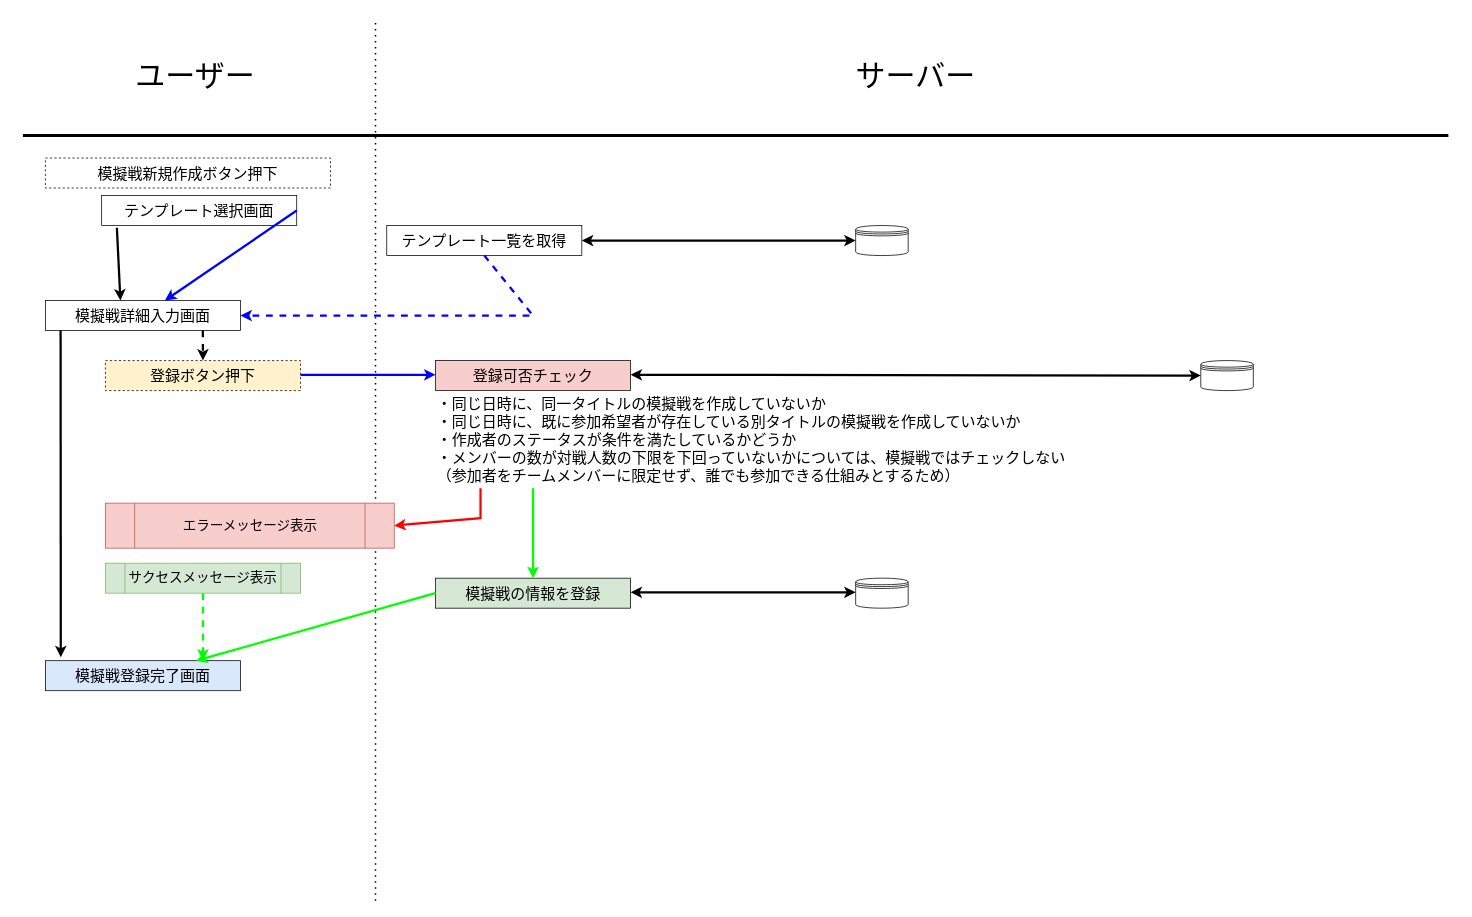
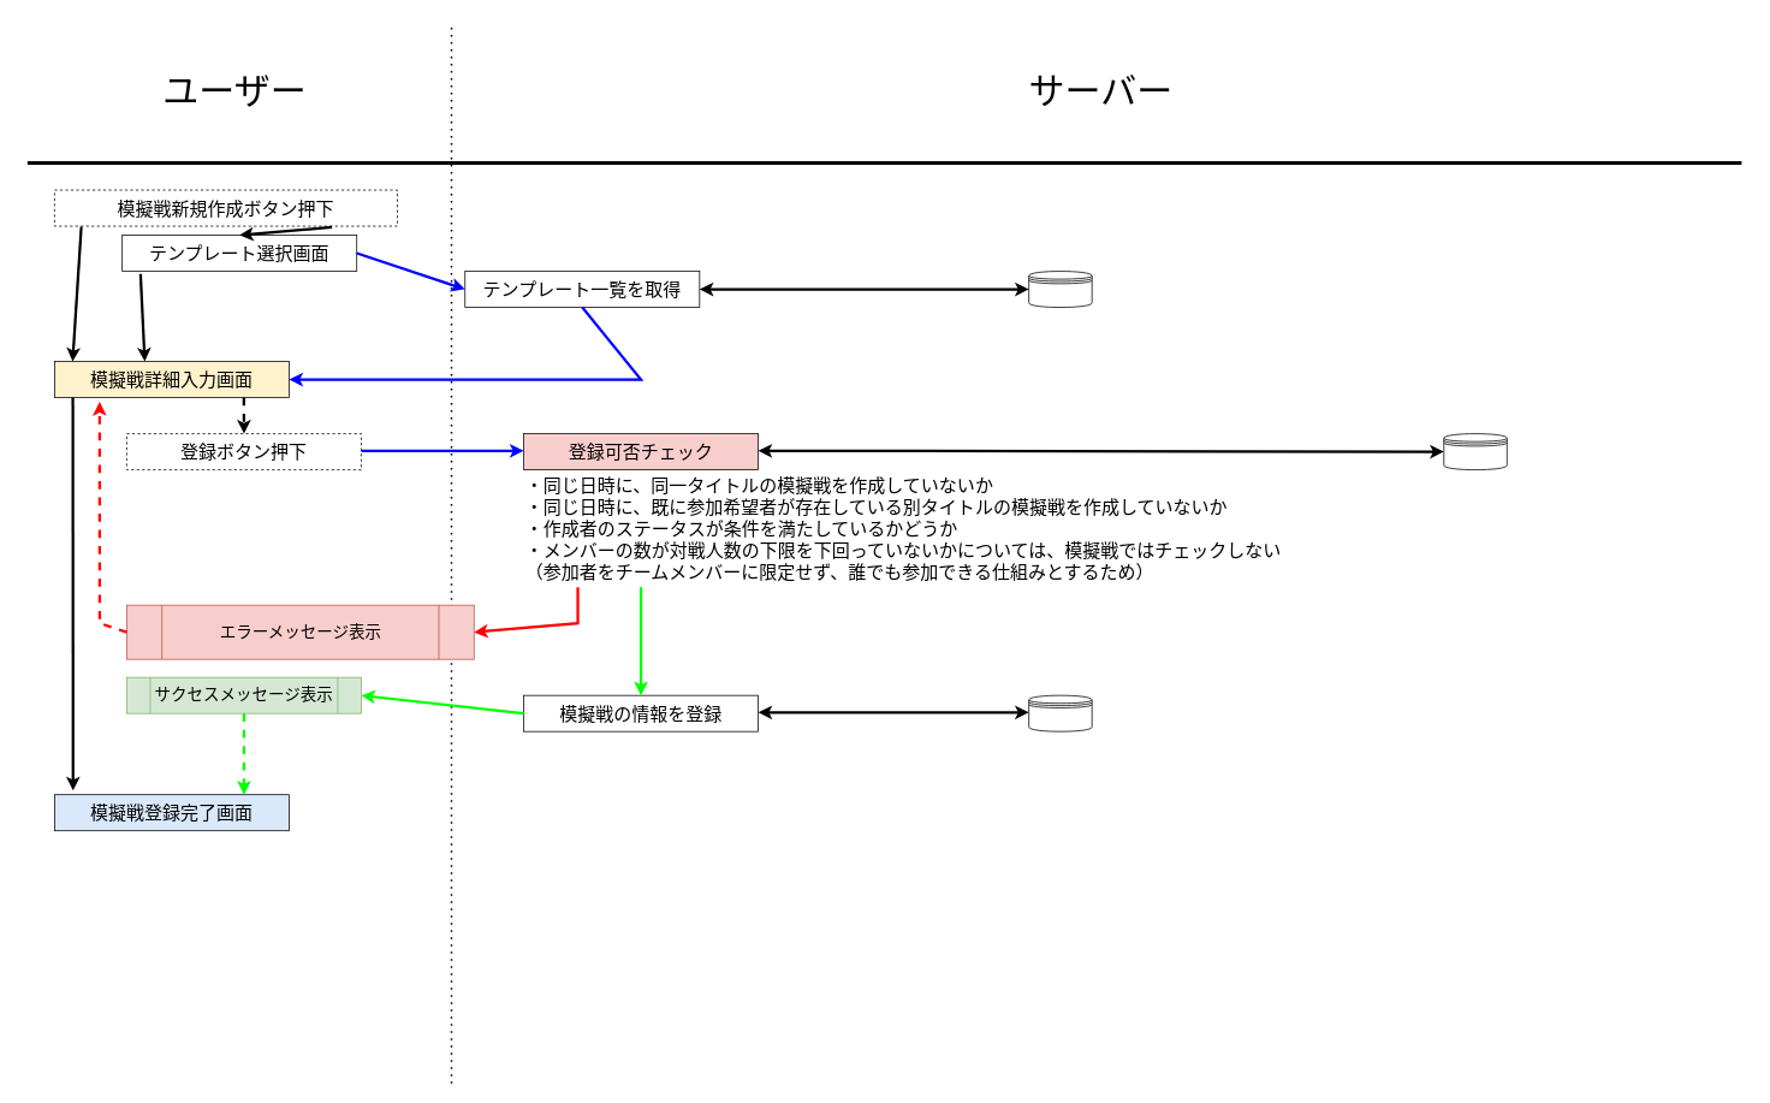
+ <mxCell id="8" value="" style="endArrow=classic;html=1;rounded=0;fontSize=20;strokeColor=#000000;strokeWidth=3;entryX=0.5;entryY=0;entryDx=0;entryDy=0;exitX=0.809;exitY=1.029;exitDx=0;exitDy=0;exitPerimeter=0;" parent="1" source="6" target="7" edge="1"><mxGeometry width="50" height="50" relative="1" as="geometry"><mxPoint x="350" y="210" as="sourcePoint" /><mxPoint x="570" y="310" as="targetPoint" /></mxGeometry></mxCell>
+ <mxCell id="10" value="" style="endArrow=classic;html=1;rounded=0;fontSize=20;strokeColor=#000000;strokeWidth=3;entryX=0.077;entryY=0;entryDx=0;entryDy=0;entryPerimeter=0;exitX=0.078;exitY=1.014;exitDx=0;exitDy=0;exitPerimeter=0;" parent="1" source="6" target="9" edge="1"><mxGeometry width="50" height="50" relative="1" as="geometry"><mxPoint x="400" y="250" as="sourcePoint" /><mxPoint x="560" y="440" as="targetPoint" /></mxGeometry></mxCell>
- <mxCell id="13" value="" style="endArrow=classic;html=1;rounded=0;fontSize=15;strokeColor=#0000FF;strokeWidth=3;exitX=1;exitY=0.5;exitDx=0;exitDy=0;" parent="1" source="7" target="9" edge="1"><mxGeometry width="50" height="50" relative="1" as="geometry"><mxPoint x="620" y="470" as="sourcePoint" /><mxPoint x="720" y="390" as="targetPoint" /></mxGeometry></mxCell>
+ <mxCell id="13" value="" style="endArrow=classic;html=1;rounded=0;fontSize=15;strokeColor=#0000FF;strokeWidth=3;exitX=1;exitY=0.5;exitDx=0;exitDy=0;entryX=0;entryY=0.5;entryDx=0;entryDy=0;" parent="1" source="7" target="12" edge="1"><mxGeometry width="50" height="50" relative="1" as="geometry"><mxPoint x="620" y="470" as="sourcePoint" /><mxPoint x="720" y="390" as="targetPoint" /></mxGeometry></mxCell>
- <mxCell id="9" value="模擬戦詳細入力画面" style="rounded=0;whiteSpace=wrap;html=1;fontSize=20;" parent="1" vertex="1"><mxGeometry x="60" y="400" width="260" height="40" as="geometry" /></mxCell>
+ <mxCell id="9" value="模擬戦詳細入力画面" style="rounded=0;whiteSpace=wrap;html=1;fontSize=20;fillColor=#fff2cc;" parent="1" vertex="1"><mxGeometry x="60" y="400" width="260" height="40" as="geometry" /></mxCell>
- <mxCell id="16" value="" style="endArrow=classic;html=1;rounded=0;fontSize=15;strokeColor=#0000FF;strokeWidth=3;exitX=0.5;exitY=1;exitDx=0;exitDy=0;entryX=1;entryY=0.5;entryDx=0;entryDy=0;dashed=1;" parent="1" source="12" target="9" edge="1"><mxGeometry width="50" height="50" relative="1" as="geometry"><mxPoint x="790" y="510" as="sourcePoint" /><mxPoint x="840" y="460" as="targetPoint" /><Array as="points"><mxPoint x="710" y="420" /></Array></mxGeometry></mxCell>
+ <mxCell id="16" value="" style="endArrow=classic;html=1;rounded=0;fontSize=15;strokeColor=#0000FF;strokeWidth=3;exitX=0.5;exitY=1;exitDx=0;exitDy=0;entryX=1;entryY=0.5;entryDx=0;entryDy=0;" parent="1" source="12" target="9" edge="1"><mxGeometry width="50" height="50" relative="1" as="geometry"><mxPoint x="790" y="510" as="sourcePoint" /><mxPoint x="840" y="460" as="targetPoint" /><Array as="points"><mxPoint x="710" y="420" /></Array></mxGeometry></mxCell>
- <mxCell id="17" value="登録ボタン押下" style="rounded=0;whiteSpace=wrap;html=1;fontSize=20;dashed=1;fillColor=#fff2cc;" parent="1" vertex="1"><mxGeometry x="140" y="480" width="260" height="40" as="geometry" /></mxCell>
+ <mxCell id="17" value="登録ボタン押下" style="rounded=0;whiteSpace=wrap;html=1;fontSize=20;dashed=1;" parent="1" vertex="1"><mxGeometry x="140" y="480" width="260" height="40" as="geometry" /></mxCell>
+ <mxCell id="23" value="" style="endArrow=classic;html=1;rounded=0;fontSize=20;strokeColor=#FF0000;strokeWidth=3;exitX=0;exitY=0.5;exitDx=0;exitDy=0;entryX=0.192;entryY=1.117;entryDx=0;entryDy=0;entryPerimeter=0;dashed=1;" parent="1" source="21" target="9" edge="1"><mxGeometry width="50" height="50" relative="1" as="geometry"><mxPoint x="660" y="310" as="sourcePoint" /><mxPoint x="710" y="260" as="targetPoint" /><Array as="points"><mxPoint x="110" y="690" /></Array></mxGeometry></mxCell>
- <mxCell id="25" value="模擬戦の情報を登録" style="rounded=0;whiteSpace=wrap;html=1;fontSize=20;fillColor=#d5e8d4;" parent="1" vertex="1"><mxGeometry x="580" y="770" width="260" height="40" as="geometry" /></mxCell>
+ <mxCell id="25" value="模擬戦の情報を登録" style="rounded=0;whiteSpace=wrap;html=1;fontSize=20;" parent="1" vertex="1"><mxGeometry x="580" y="770" width="260" height="40" as="geometry" /></mxCell>
- <mxCell id="30" value="" style="endArrow=classic;html=1;rounded=0;fontSize=18;strokeColor=#00FF00;strokeWidth=3;exitX=0;exitY=0.5;exitDx=0;exitDy=0;" parent="1" source="25" target="28" edge="1"><mxGeometry width="50" height="50" relative="1" as="geometry"><mxPoint x="610" y="730" as="sourcePoint" /><mxPoint x="640" y="600" as="targetPoint" /></mxGeometry></mxCell>
+ <mxCell id="30" value="" style="endArrow=classic;html=1;rounded=0;fontSize=18;strokeColor=#00FF00;strokeWidth=3;entryX=1;entryY=0.5;entryDx=0;entryDy=0;exitX=0;exitY=0.5;exitDx=0;exitDy=0;" parent="1" source="25" target="27" edge="1"><mxGeometry width="50" height="50" relative="1" as="geometry"><mxPoint x="610" y="730" as="sourcePoint" /><mxPoint x="640" y="600" as="targetPoint" /></mxGeometry></mxCell>
